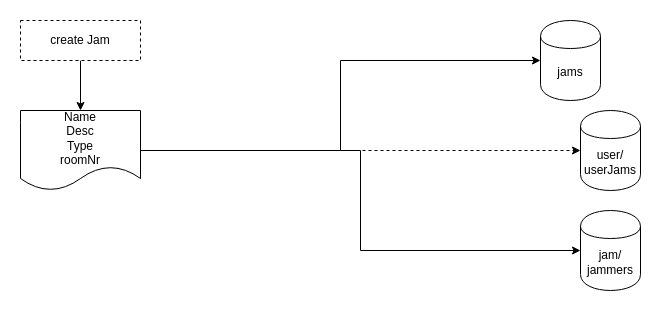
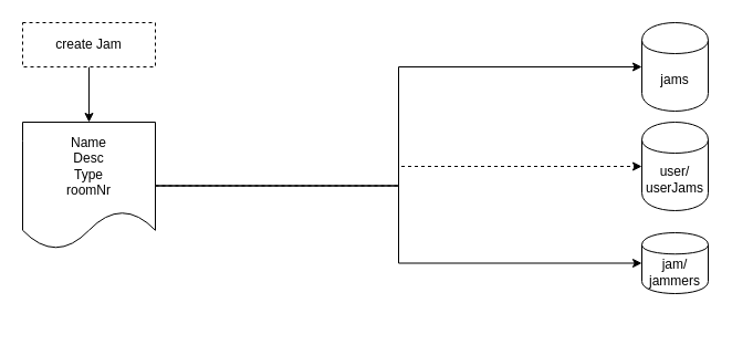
- <mxCell id="8" value="jams" style="shape=cylinder;whiteSpace=wrap;html=1;boundedLbl=1;backgroundOutline=1;" parent="1" vertex="1"><mxGeometry x="540" y="20" width="60" height="80" as="geometry" /></mxCell>
+ <mxCell id="8" value="jams" style="shape=cylinder;whiteSpace=wrap;html=1;boundedLbl=1;backgroundOutline=1;" parent="1" vertex="1"><mxGeometry x="580" y="20" width="60" height="80" as="geometry" /></mxCell>
- <mxCell id="7" value="Name&lt;br&gt;Desc&lt;br&gt;Type&lt;br&gt;roomNr" style="shape=document;whiteSpace=wrap;html=1;boundedLbl=1;" parent="1" vertex="1"><mxGeometry x="20" y="110" width="120" height="80" as="geometry" /></mxCell>
+ <mxCell id="7" value="Name&lt;br&gt;Desc&lt;br&gt;Type&lt;br&gt;roomNr" style="shape=document;whiteSpace=wrap;html=1;boundedLbl=1;" parent="1" vertex="1"><mxGeometry x="20" y="110" width="120" height="115" as="geometry" /></mxCell>
- <mxCell id="10" value="jam/&lt;br&gt;jammers" style="shape=cylinder;whiteSpace=wrap;html=1;boundedLbl=1;backgroundOutline=1;" parent="1" vertex="1"><mxGeometry x="580" y="210" width="60" height="80" as="geometry" /></mxCell>
+ <mxCell id="10" value="jam/&lt;br&gt;jammers" style="shape=cylinder;whiteSpace=wrap;html=1;boundedLbl=1;backgroundOutline=1;" parent="1" vertex="1"><mxGeometry x="580" y="210" width="60" height="55" as="geometry" /></mxCell>
